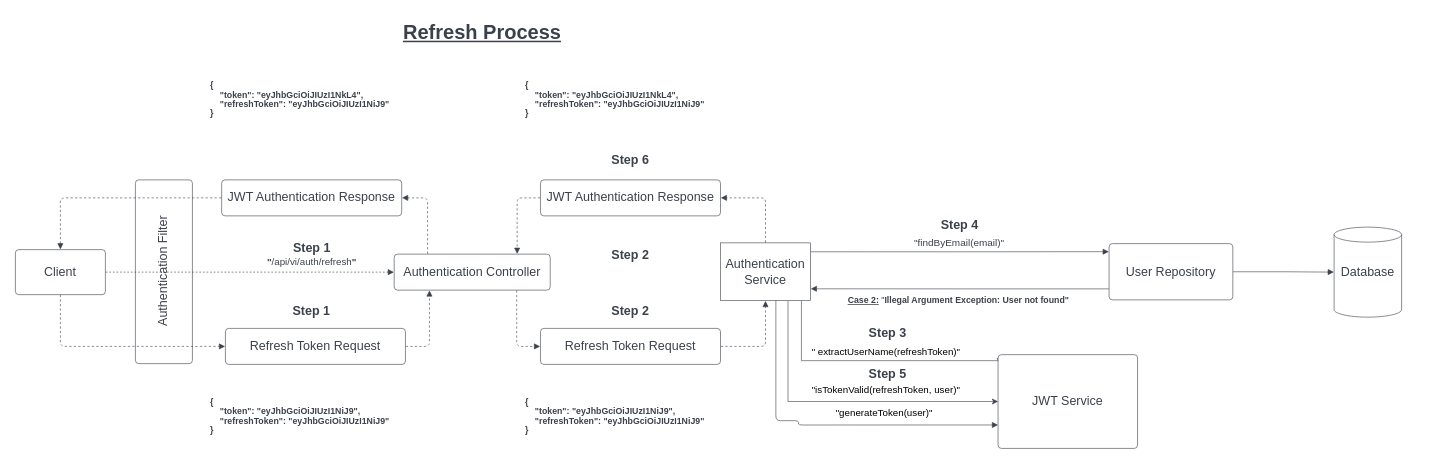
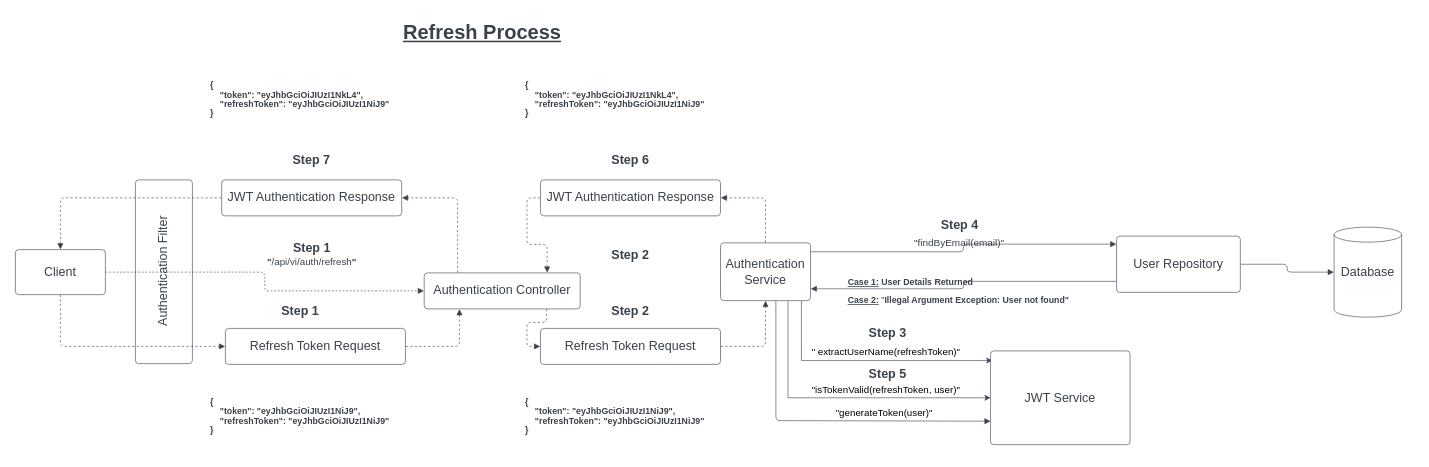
+ <mxCell id="35" value="Step 7" style="html=1;overflow=block;blockSpacing=1;whiteSpace=wrap;fontSize=16.7;fontColor=#3a414a;fontStyle=1;spacing=3.8;strokeOpacity=0;fillOpacity=0;rounded=1;absoluteArcSize=1;arcSize=9;fillColor=#ffffff;strokeWidth=0.8;lucidId=UJFYarfEnzPf;" parent="1" vertex="1"><mxGeometry x="356" y="200" width="118" height="26" as="geometry" /></mxCell>
- <mxCell id="4" value="Authentication Controller" style="html=1;overflow=block;blockSpacing=1;whiteSpace=wrap;fontSize=16.7;fontColor=#3a414a;spacing=3.8;strokeColor=#3a414a;strokeOpacity=100;rounded=1;absoluteArcSize=1;arcSize=9;strokeWidth=0.8;lucidId=2zFYu~6vR4Io;" parent="1" vertex="1"><mxGeometry x="525" y="338" width="208" height="48" as="geometry" /></mxCell>
+ <mxCell id="4" value="Authentication Controller" style="html=1;overflow=block;blockSpacing=1;whiteSpace=wrap;fontSize=16.7;fontColor=#3a414a;spacing=3.8;strokeColor=#3a414a;strokeOpacity=100;rounded=1;absoluteArcSize=1;arcSize=9;strokeWidth=0.8;lucidId=2zFYu~6vR4Io;" parent="1" vertex="1"><mxGeometry x="565" y="363" width="208" height="48" as="geometry" /></mxCell>
- <mxCell id="12" value="Authentication Service" style="html=1;overflow=block;blockSpacing=1;whiteSpace=wrap;fontSize=16.7;fontColor=#3a414a;spacing=3.8;strokeColor=#3a414a;strokeOpacity=100;absoluteArcSize=1;arcSize=9;strokeWidth=0.8;lucidId=2zFYuupQO1dz;rounded=0;" parent="1" vertex="1"><mxGeometry x="960" y="323" width="120" height="77" as="geometry" /></mxCell>
+ <mxCell id="12" value="Authentication Service" style="html=1;overflow=block;blockSpacing=1;whiteSpace=wrap;fontSize=16.7;fontColor=#3a414a;spacing=3.8;strokeColor=#3a414a;strokeOpacity=100;rounded=1;absoluteArcSize=1;arcSize=9;strokeWidth=0.8;lucidId=2zFYuupQO1dz;" parent="1" vertex="1"><mxGeometry x="960" y="323" width="120" height="77" as="geometry" /></mxCell>
- <mxCell id="16" value="User Repository" style="html=1;overflow=block;blockSpacing=1;whiteSpace=wrap;fontSize=16.7;fontColor=#3a414a;spacing=3.8;strokeColor=#3a414a;strokeOpacity=100;rounded=1;absoluteArcSize=1;arcSize=9;strokeWidth=0.8;lucidId=fAFYsk1p4nQO;" parent="1" vertex="1"><mxGeometry x="1478" y="324" width="165" height="75" as="geometry" /></mxCell>
+ <mxCell id="16" value="User Repository" style="html=1;overflow=block;blockSpacing=1;whiteSpace=wrap;fontSize=16.7;fontColor=#3a414a;spacing=3.8;strokeColor=#3a414a;strokeOpacity=100;rounded=1;absoluteArcSize=1;arcSize=9;strokeWidth=0.8;lucidId=fAFYsk1p4nQO;" parent="1" vertex="1"><mxGeometry x="1488" y="314" width="165" height="75" as="geometry" /></mxCell>
+ <mxCell id="43" value="&lt;div style=&quot;display: flex; justify-content: flex-start; text-align: left; align-items: baseline; font-size: 0; line-height: 1.25;margin-top: -2px;&quot;&gt;&lt;span&gt;&lt;span style=&quot;font-size:11.7px;color:#3a414a;font-weight: bold;text-decoration: underline;&quot;&gt;Case 1:&lt;/span&gt;&lt;span style=&quot;font-size:11.7px;color:#3a414a;&quot;&gt; &lt;/span&gt;&lt;span style=&quot;font-size:11.7px;color:#3a414a;font-weight: bold;&quot;&gt;User Details Returned&lt;/span&gt;&lt;/span&gt;&lt;/div&gt;" style="html=1;overflow=block;blockSpacing=1;whiteSpace=wrap;fontSize=13;spacing=3.8;strokeOpacity=0;fillOpacity=0;rounded=1;absoluteArcSize=1;arcSize=9;fillColor=#ffffff;strokeWidth=0.8;lucidId=40SZPubns6Bh;" parent="1" vertex="1"><mxGeometry x="1127" y="365" width="180" height="24" as="geometry" /></mxCell>
- <mxCell id="29" value="Step 1" style="html=1;overflow=block;blockSpacing=1;whiteSpace=wrap;fontSize=16.7;fontColor=#3a414a;fontStyle=1;spacing=3.8;strokeOpacity=0;fillOpacity=0;rounded=1;absoluteArcSize=1;arcSize=9;fillColor=#ffffff;strokeWidth=0.8;lucidId=7FFYPt37ztXa;" parent="1" vertex="1"><mxGeometry x="356" y="400" width="118" height="26" as="geometry" /></mxCell>
+ <mxCell id="29" value="Step 1" style="html=1;overflow=block;blockSpacing=1;whiteSpace=wrap;fontSize=16.7;fontColor=#3a414a;fontStyle=1;spacing=3.8;strokeOpacity=0;fillOpacity=0;rounded=1;absoluteArcSize=1;arcSize=9;fillColor=#ffffff;strokeWidth=0.8;lucidId=7FFYPt37ztXa;" parent="1" vertex="1"><mxGeometry x="341" y="400" width="118" height="26" as="geometry" /></mxCell>
- <mxCell id="38" value="JWT Service" style="html=1;overflow=block;blockSpacing=1;whiteSpace=wrap;fontSize=16.7;fontColor=#3a414a;spacing=9;strokeColor=#3a414a;strokeOpacity=100;rounded=1;absoluteArcSize=1;arcSize=9;strokeWidth=0.8;lucidId=BVSZYOPVXyLb;" parent="1" vertex="1"><mxGeometry x="1330" y="472" width="186" height="125" as="geometry" /></mxCell>
+ <mxCell id="38" value="JWT Service" style="html=1;overflow=block;blockSpacing=1;whiteSpace=wrap;fontSize=16.7;fontColor=#3a414a;spacing=9;strokeColor=#3a414a;strokeOpacity=100;rounded=1;absoluteArcSize=1;arcSize=9;strokeWidth=0.8;lucidId=BVSZYOPVXyLb;" parent="1" vertex="1"><mxGeometry x="1320" y="467" width="186" height="125" as="geometry" /></mxCell>
